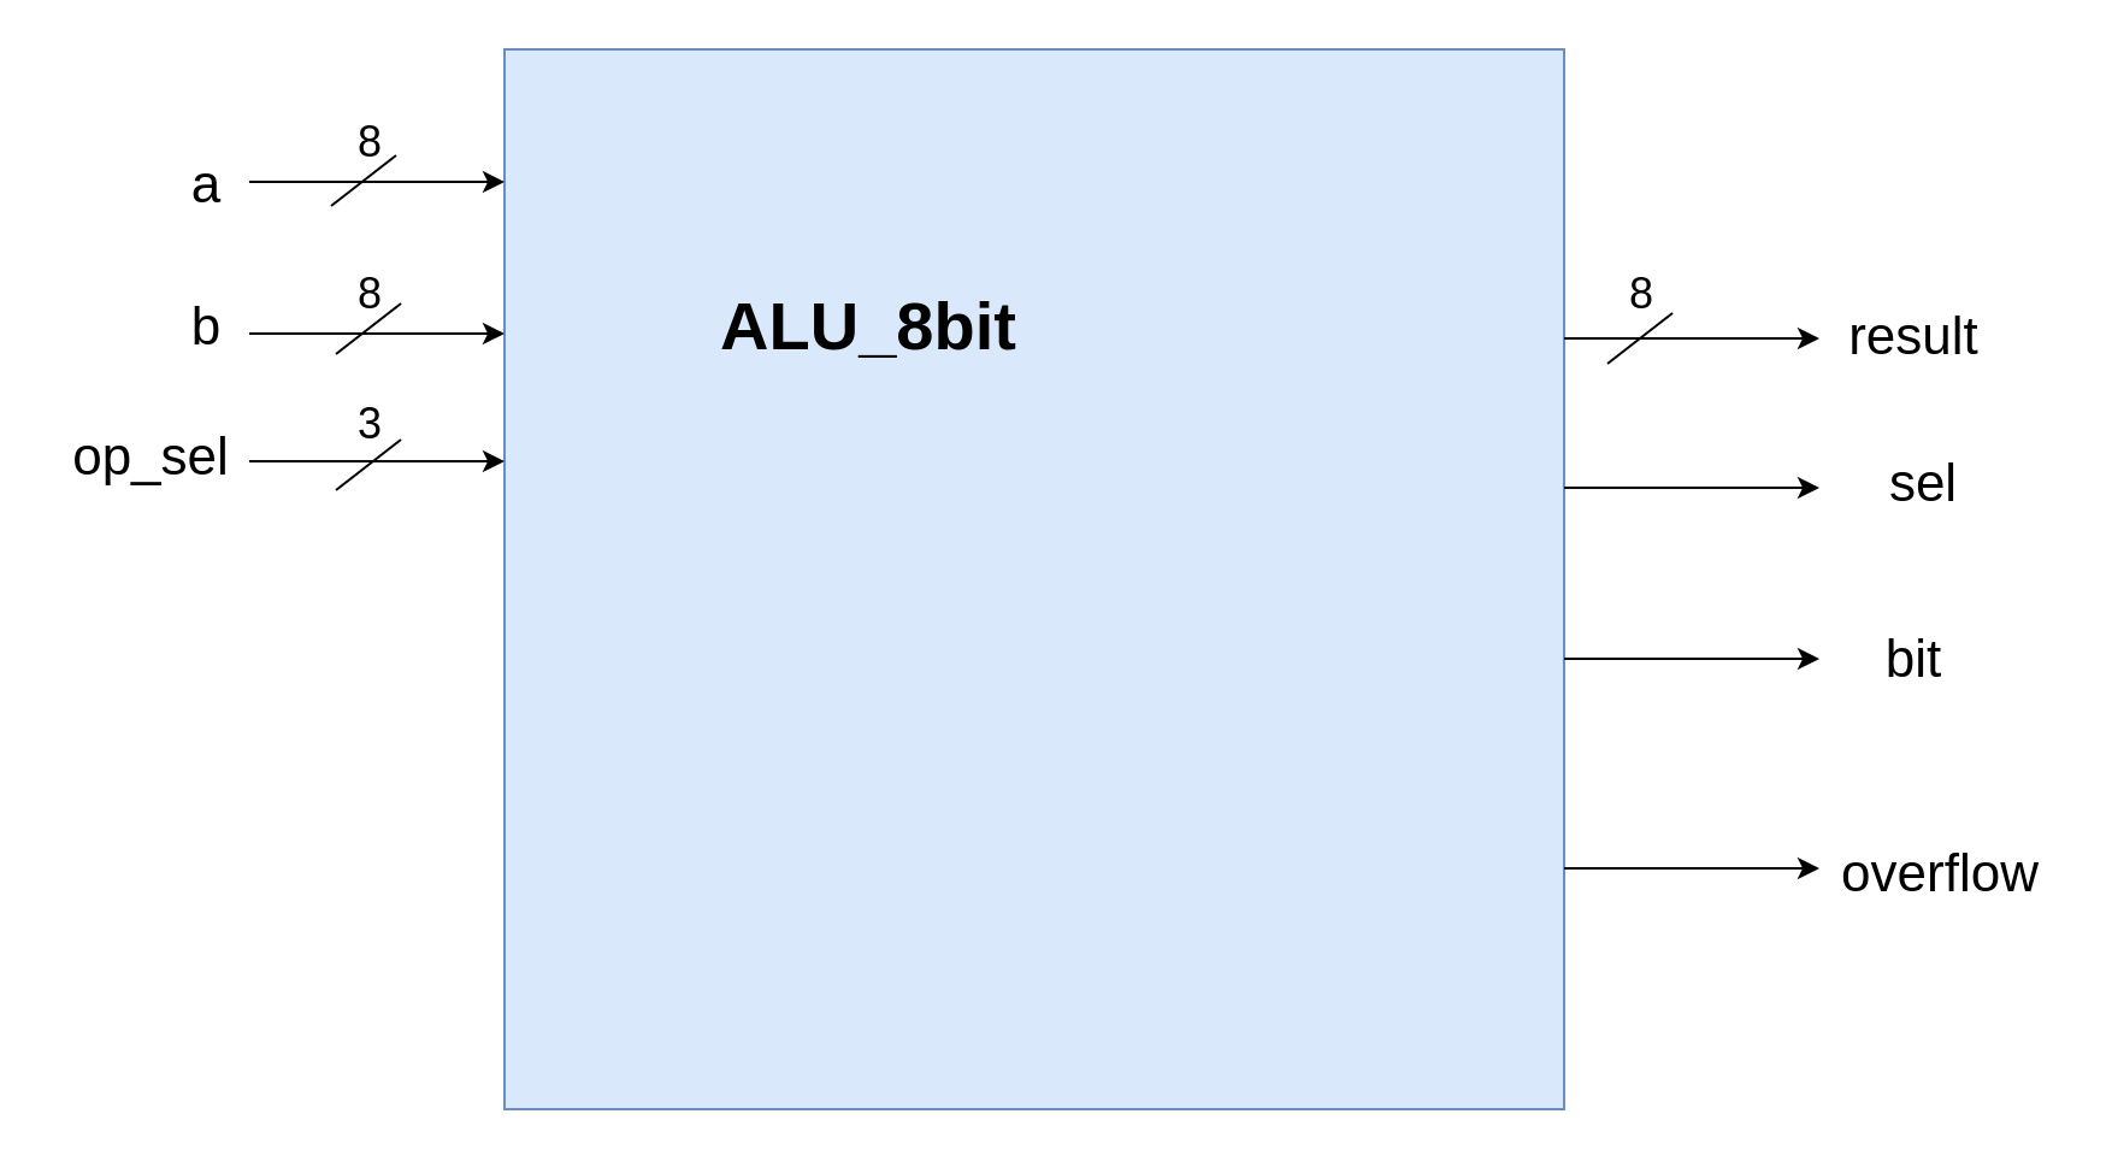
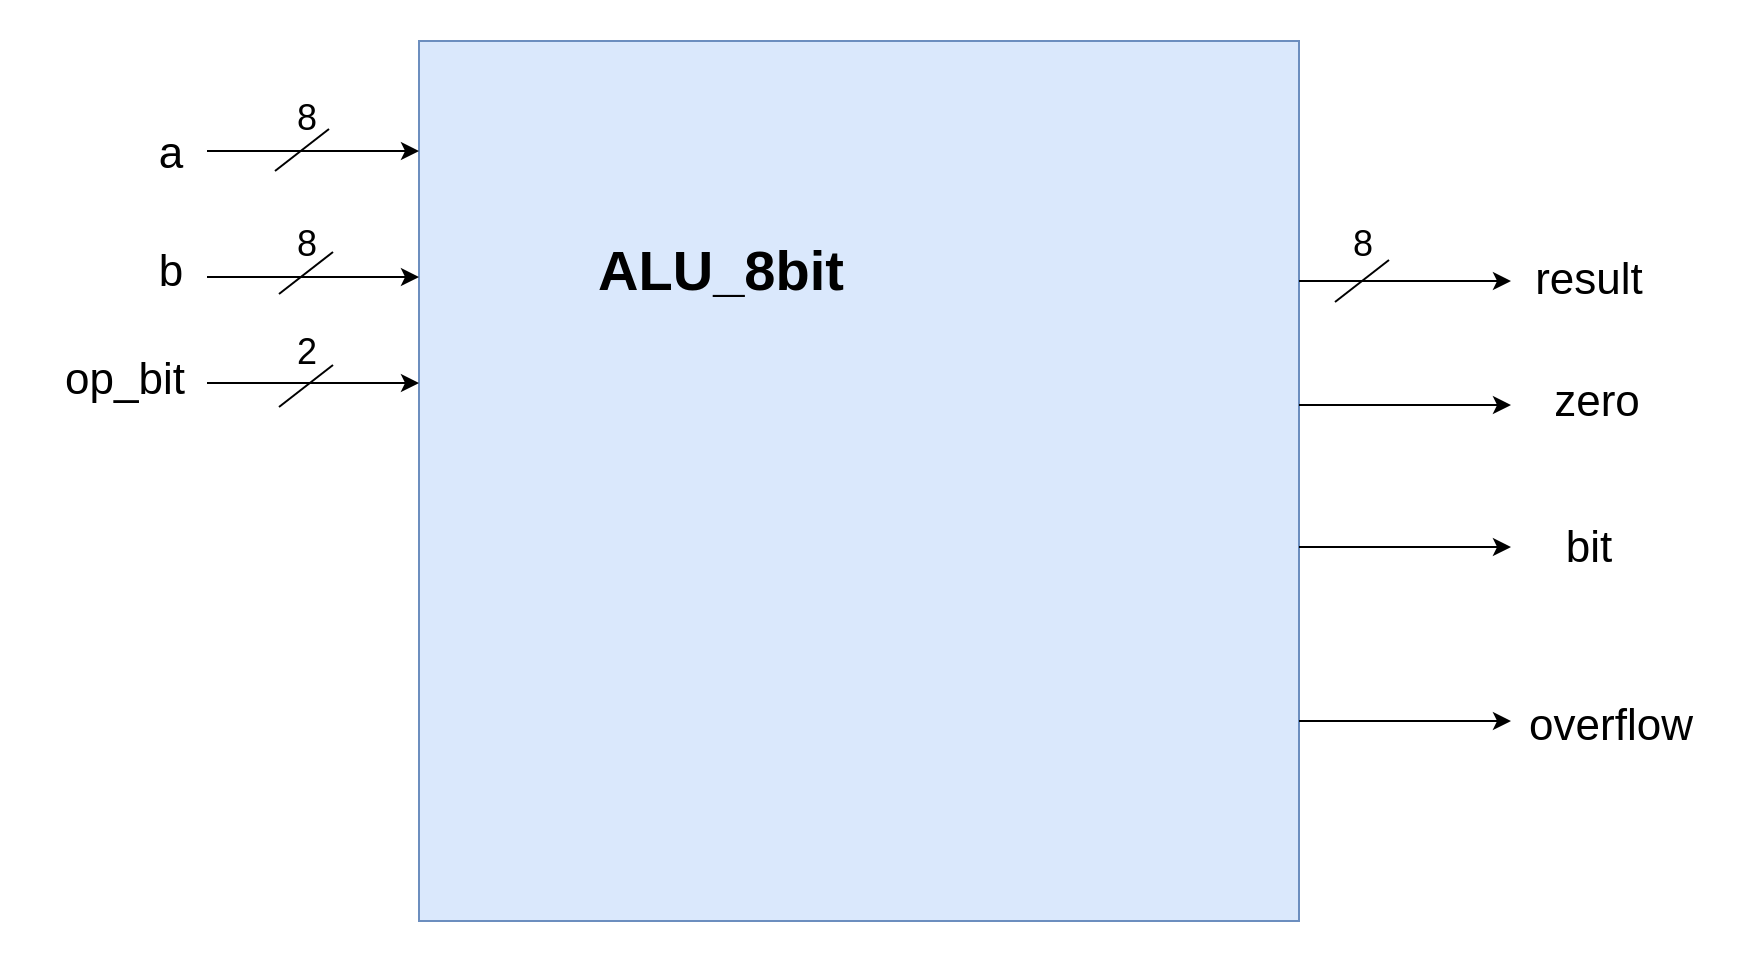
- <mxCell id="22" value="&lt;font style=&quot;font-size: 18px;&quot;&gt;3&lt;/font&gt;" style="text;html=1;align=center;verticalAlign=middle;resizable=0;points=[];autosize=1;strokeColor=none;fillColor=none;" vertex="1" parent="1"><mxGeometry x="139" y="159" width="28" height="34" as="geometry" /></mxCell>
+ <mxCell id="22" value="&lt;font style=&quot;font-size: 18px;&quot;&gt;2&lt;/font&gt;" style="text;html=1;align=center;verticalAlign=middle;resizable=0;points=[];autosize=1;strokeColor=none;fillColor=none;" vertex="1" parent="1"><mxGeometry x="139" y="159" width="28" height="34" as="geometry" /></mxCell>
- <mxCell id="12" value="&lt;font style=&quot;font-size: 22px;&quot;&gt;op_sel&lt;/font&gt;" style="text;html=1;align=center;verticalAlign=middle;resizable=0;points=[];autosize=1;strokeColor=none;fillColor=none;" vertex="1" parent="1"><mxGeometry x="20" y="171" width="83" height="38" as="geometry" /></mxCell>
+ <mxCell id="12" value="&lt;font style=&quot;font-size: 22px;&quot;&gt;op_bit&lt;/font&gt;" style="text;html=1;align=center;verticalAlign=middle;resizable=0;points=[];autosize=1;strokeColor=none;fillColor=none;" vertex="1" parent="1"><mxGeometry x="20" y="171" width="83" height="38" as="geometry" /></mxCell>
- <mxCell id="14" value="&lt;font style=&quot;font-size: 22px;&quot;&gt;sel&lt;/font&gt;" style="text;html=1;align=center;verticalAlign=middle;resizable=0;points=[];autosize=1;strokeColor=none;fillColor=none;" vertex="1" parent="1"><mxGeometry x="767" y="182" width="61" height="38" as="geometry" /></mxCell>
+ <mxCell id="14" value="&lt;font style=&quot;font-size: 22px;&quot;&gt;zero&lt;/font&gt;" style="text;html=1;align=center;verticalAlign=middle;resizable=0;points=[];autosize=1;strokeColor=none;fillColor=none;" vertex="1" parent="1"><mxGeometry x="767" y="182" width="61" height="38" as="geometry" /></mxCell>
